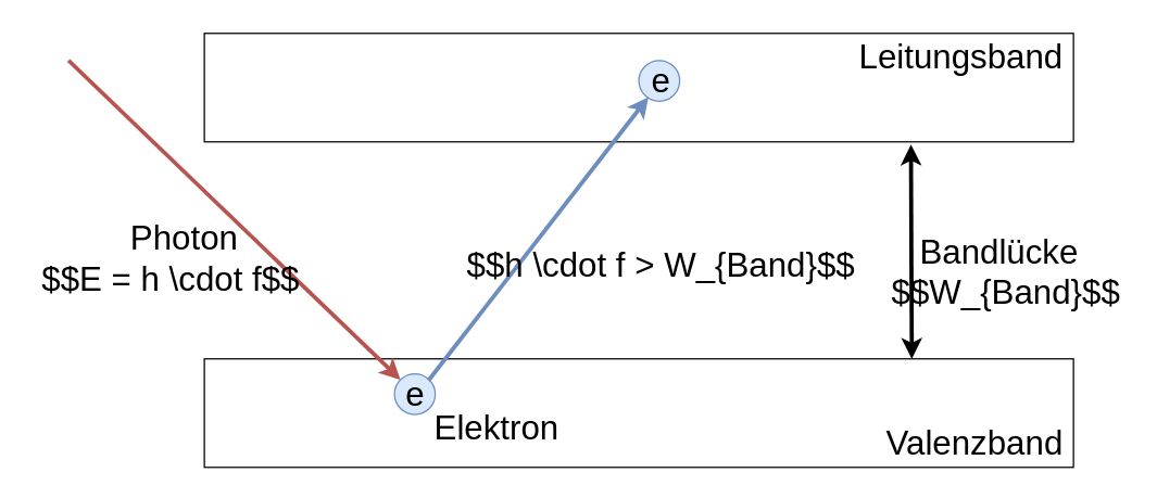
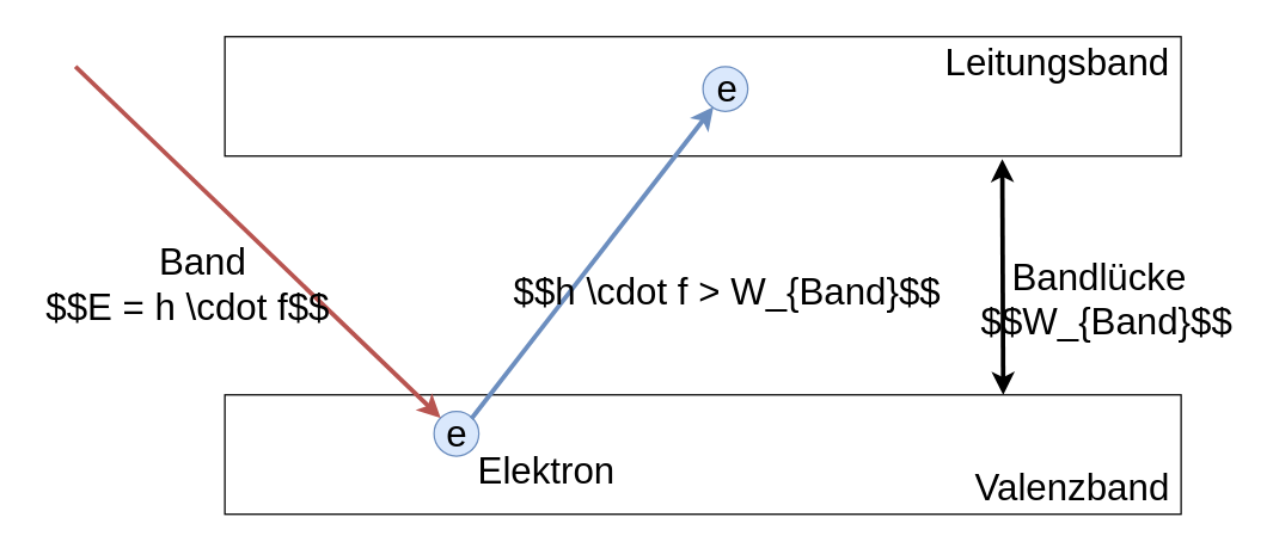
- <mxCell id="8" value="Photon" style="text;html=1;resizable=0;autosize=1;align=center;verticalAlign=middle;points=[];fillColor=none;strokeColor=none;rounded=0;fontSize=25;" vertex="1" parent="1"><mxGeometry x="90" y="154" width="90" height="40" as="geometry" /></mxCell>
+ <mxCell id="8" value="Band" style="text;html=1;resizable=0;autosize=1;align=center;verticalAlign=middle;points=[];fillColor=none;strokeColor=none;rounded=0;fontSize=25;" vertex="1" parent="1"><mxGeometry x="90" y="154" width="90" height="40" as="geometry" /></mxCell>
